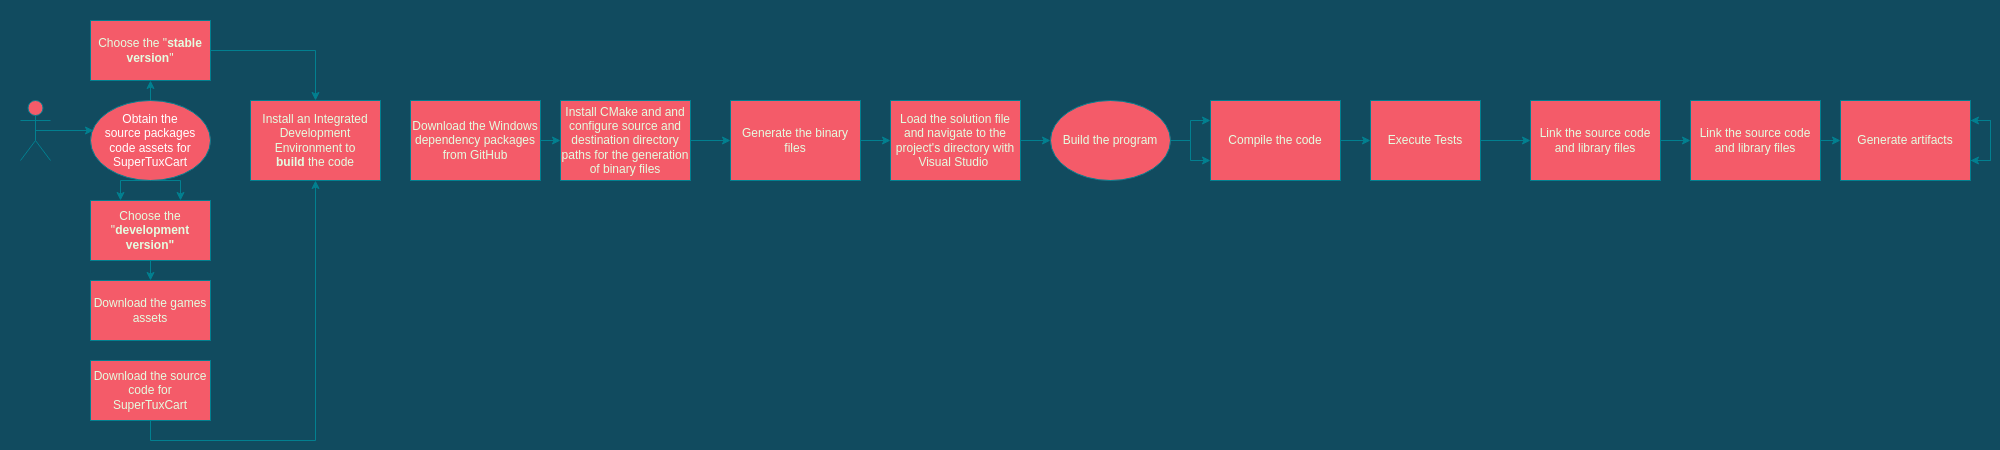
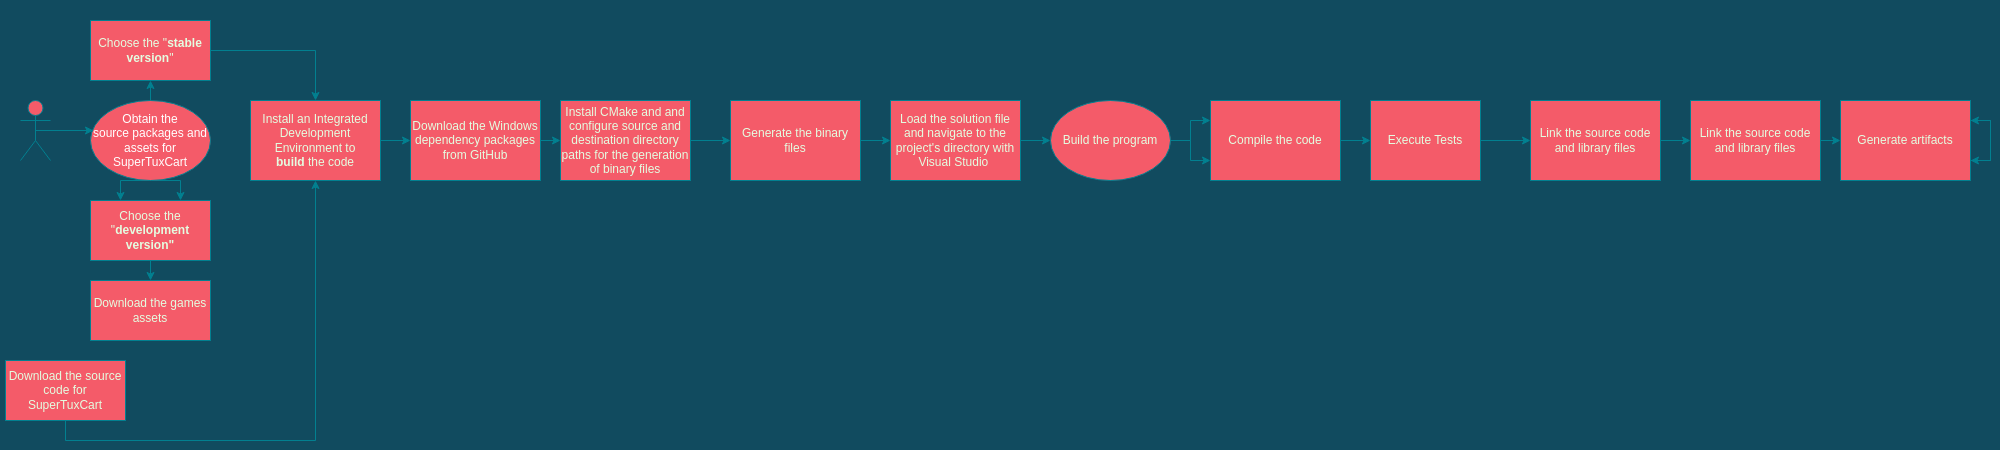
- <mxCell id="18" value="&lt;font color=&quot;#ffffff&quot;&gt;&lt;span style=&quot;font-family: &amp;#34;helvetica&amp;#34; ; font-size: 12px ; font-style: normal ; font-weight: 400 ; letter-spacing: normal ; text-align: center ; text-indent: 0px ; text-transform: none ; word-spacing: 0px ; display: inline ; float: none&quot;&gt;Obtain the&lt;br&gt;source packages code assets for SuperTuxCart&lt;/span&gt;&lt;br&gt;&lt;/font&gt;" style="ellipse;whiteSpace=wrap;html=1;fillColor=#F45B69;strokeColor=#028090;fontColor=#E4FDE1;" vertex="1" parent="1"><mxGeometry x="90" y="100" width="120" height="80" as="geometry" /></mxCell>
+ <mxCell id="18" value="&lt;font color=&quot;#ffffff&quot;&gt;&lt;span style=&quot;font-family: &amp;#34;helvetica&amp;#34; ; font-size: 12px ; font-style: normal ; font-weight: 400 ; letter-spacing: normal ; text-align: center ; text-indent: 0px ; text-transform: none ; word-spacing: 0px ; display: inline ; float: none&quot;&gt;Obtain the&lt;br&gt;source packages and assets for SuperTuxCart&lt;/span&gt;&lt;br&gt;&lt;/font&gt;" style="ellipse;whiteSpace=wrap;html=1;fillColor=#F45B69;strokeColor=#028090;fontColor=#E4FDE1;" vertex="1" parent="1"><mxGeometry x="90" y="100" width="120" height="80" as="geometry" /></mxCell>
+ <mxCell id="2" style="edgeStyle=orthogonalEdgeStyle;rounded=0;orthogonalLoop=1;jettySize=auto;html=1;exitX=1;exitY=0.5;exitDx=0;exitDy=0;strokeColor=#028090;fontColor=#E4FDE1;labelBackgroundColor=#114B5F;" edge="1" parent="1" source="3" target="14"><mxGeometry relative="1" as="geometry" /></mxCell>
- <mxCell id="8" value="Download the source code for SuperTuxCart" style="rounded=0;whiteSpace=wrap;html=1;fillColor=#F45B69;strokeColor=#028090;fontColor=#E4FDE1;" vertex="1" parent="1"><mxGeometry x="90" y="360" width="120" height="60" as="geometry" /></mxCell>
+ <mxCell id="8" value="Download the source code for SuperTuxCart" style="rounded=0;whiteSpace=wrap;html=1;fillColor=#F45B69;strokeColor=#028090;fontColor=#E4FDE1;" vertex="1" parent="1"><mxGeometry x="5" y="360" width="120" height="60" as="geometry" /></mxCell>
